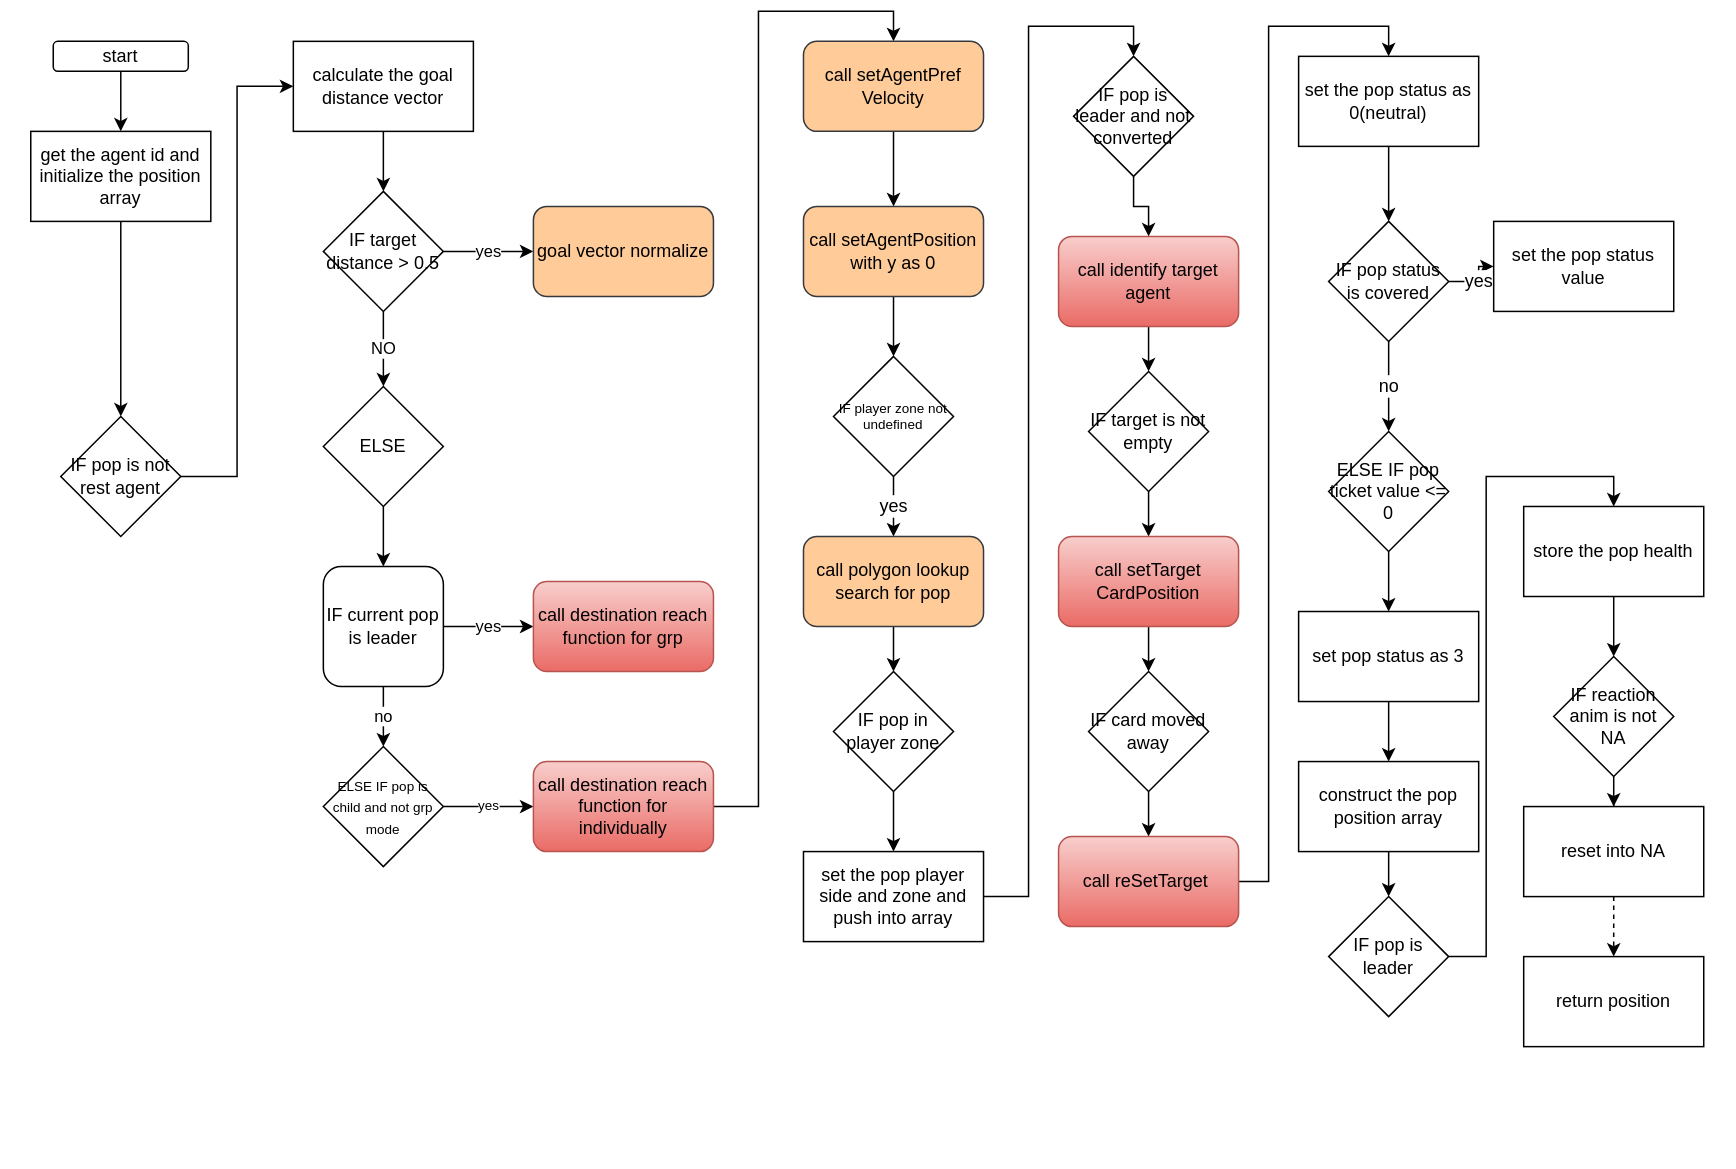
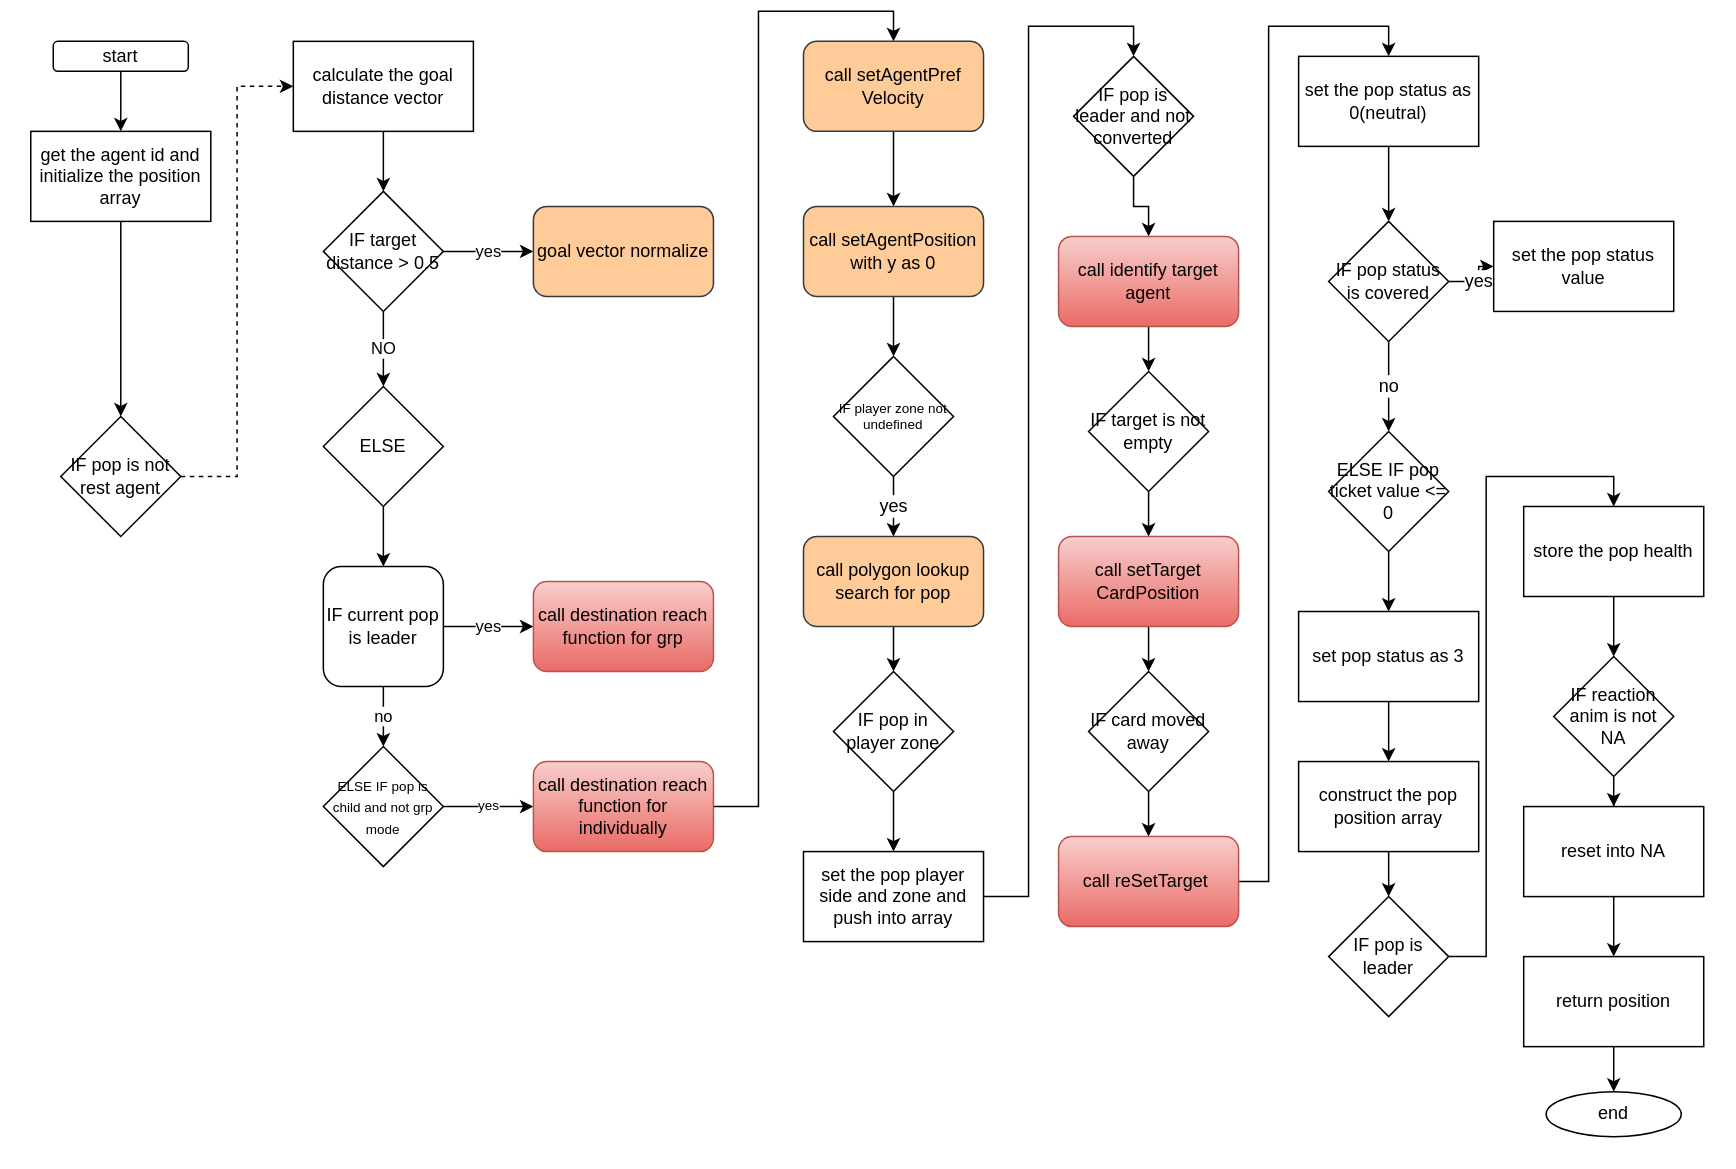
- <mxCell id="6" value="" style="edgeStyle=orthogonalEdgeStyle;rounded=0;orthogonalLoop=1;jettySize=auto;html=1;entryX=0;entryY=0.5;entryDx=0;entryDy=0;" edge="1" parent="1" source="7" target="9"><mxGeometry relative="1" as="geometry" /></mxCell>
+ <mxCell id="6" value="" style="edgeStyle=orthogonalEdgeStyle;rounded=0;orthogonalLoop=1;jettySize=auto;html=1;entryX=0;entryY=0.5;entryDx=0;entryDy=0;dashed=1;" edge="1" parent="1" source="7" target="9"><mxGeometry relative="1" as="geometry" /></mxCell>
- <mxCell id="66" value="" style="edgeStyle=orthogonalEdgeStyle;rounded=0;orthogonalLoop=1;jettySize=auto;html=1;fontSize=12;dashed=1;" edge="1" parent="1" source="67" target="69"><mxGeometry relative="1" as="geometry" /></mxCell>
+ <mxCell id="66" value="" style="edgeStyle=orthogonalEdgeStyle;rounded=0;orthogonalLoop=1;jettySize=auto;html=1;fontSize=12;" edge="1" parent="1" source="67" target="69"><mxGeometry relative="1" as="geometry" /></mxCell>
+ <mxCell id="68" value="" style="edgeStyle=orthogonalEdgeStyle;rounded=0;orthogonalLoop=1;jettySize=auto;html=1;fontSize=12;" edge="1" parent="1" source="69" target="70"><mxGeometry relative="1" as="geometry" /></mxCell>
+ <mxCell id="70" value="end" style="ellipse;whiteSpace=wrap;html=1;rounded=0;" vertex="1" parent="1"><mxGeometry x="1030" y="720" width="90" height="30" as="geometry" /></mxCell>
